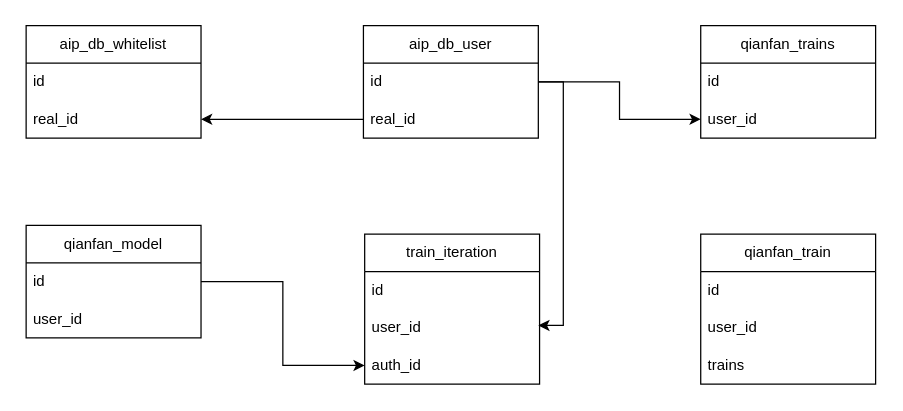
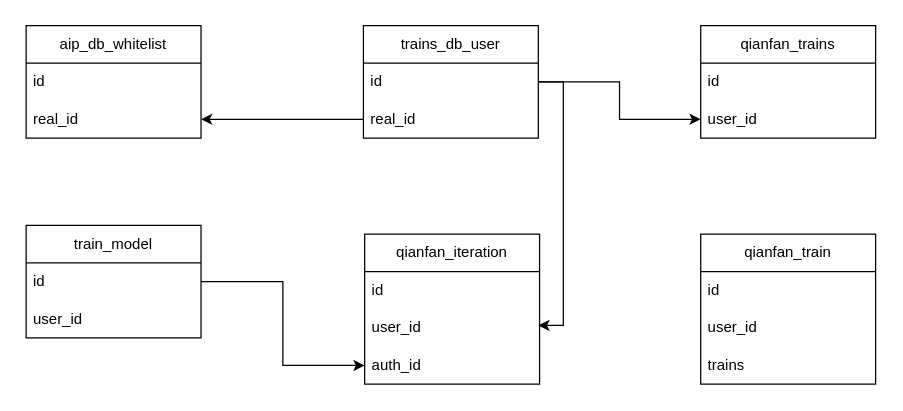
- <mxCell id="2" value="aip_db_user" style="swimlane;fontStyle=0;childLayout=stackLayout;horizontal=1;startSize=30;horizontalStack=0;resizeParent=1;resizeParentMax=0;resizeLast=0;collapsible=1;marginBottom=0;whiteSpace=wrap;html=1;" vertex="1" parent="1"><mxGeometry x="290" y="20" width="140" height="90" as="geometry" /></mxCell>
+ <mxCell id="2" value="trains_db_user" style="swimlane;fontStyle=0;childLayout=stackLayout;horizontal=1;startSize=30;horizontalStack=0;resizeParent=1;resizeParentMax=0;resizeLast=0;collapsible=1;marginBottom=0;whiteSpace=wrap;html=1;" vertex="1" parent="1"><mxGeometry x="290" y="20" width="140" height="90" as="geometry" /></mxCell>
- <mxCell id="18" value="qianfan_model" style="swimlane;fontStyle=0;childLayout=stackLayout;horizontal=1;startSize=30;horizontalStack=0;resizeParent=1;resizeParentMax=0;resizeLast=0;collapsible=1;marginBottom=0;whiteSpace=wrap;html=1;" vertex="1" parent="1"><mxGeometry x="20" y="180" width="140" height="90" as="geometry" /></mxCell>
+ <mxCell id="18" value="train_model" style="swimlane;fontStyle=0;childLayout=stackLayout;horizontal=1;startSize=30;horizontalStack=0;resizeParent=1;resizeParentMax=0;resizeLast=0;collapsible=1;marginBottom=0;whiteSpace=wrap;html=1;" vertex="1" parent="1"><mxGeometry x="20" y="180" width="140" height="90" as="geometry" /></mxCell>
- <mxCell id="13" value="train_iteration" style="swimlane;fontStyle=0;childLayout=stackLayout;horizontal=1;startSize=30;horizontalStack=0;resizeParent=1;resizeParentMax=0;resizeLast=0;collapsible=1;marginBottom=0;whiteSpace=wrap;html=1;" vertex="1" parent="1"><mxGeometry x="291" y="187" width="140" height="120" as="geometry" /></mxCell>
+ <mxCell id="13" value="qianfan_iteration" style="swimlane;fontStyle=0;childLayout=stackLayout;horizontal=1;startSize=30;horizontalStack=0;resizeParent=1;resizeParentMax=0;resizeLast=0;collapsible=1;marginBottom=0;whiteSpace=wrap;html=1;" vertex="1" parent="1"><mxGeometry x="291" y="187" width="140" height="120" as="geometry" /></mxCell>
